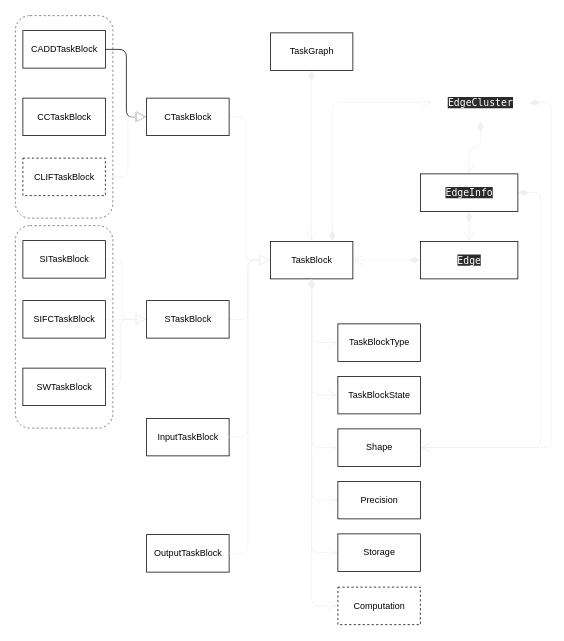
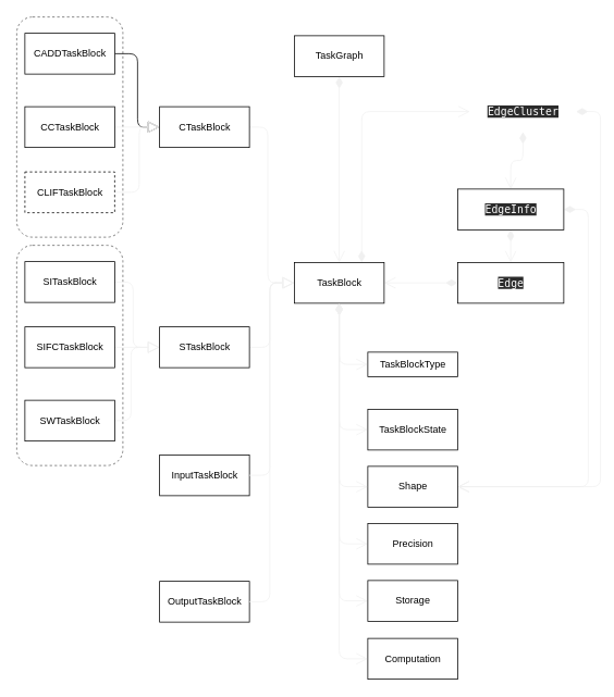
- <mxCell id="6" value="TaskBlockType" style="html=1;" parent="1" vertex="1"><mxGeometry x="450" y="431" width="110" height="50" as="geometry" /></mxCell>
+ <mxCell id="6" value="TaskBlockType" style="html=1;" parent="1" vertex="1"><mxGeometry x="450" y="431" width="110" height="30" as="geometry" /></mxCell>
- <mxCell id="42" value="Computation" style="html=1;dashed=1;" vertex="1" parent="1"><mxGeometry x="450" y="782" width="110" height="50" as="geometry" /></mxCell>
+ <mxCell id="42" value="Computation" style="html=1;" vertex="1" parent="1"><mxGeometry x="450" y="782" width="110" height="50" as="geometry" /></mxCell>
